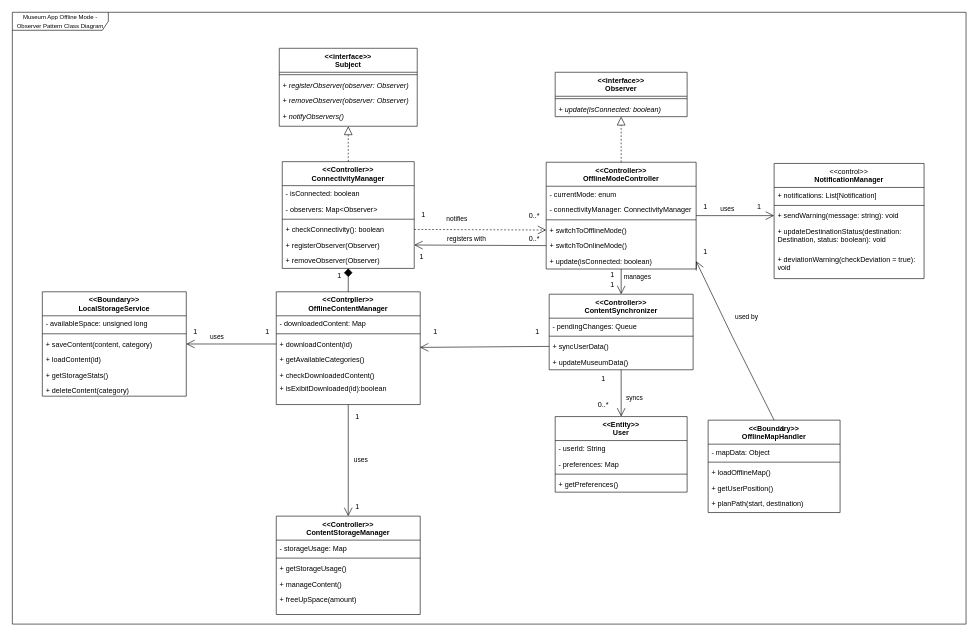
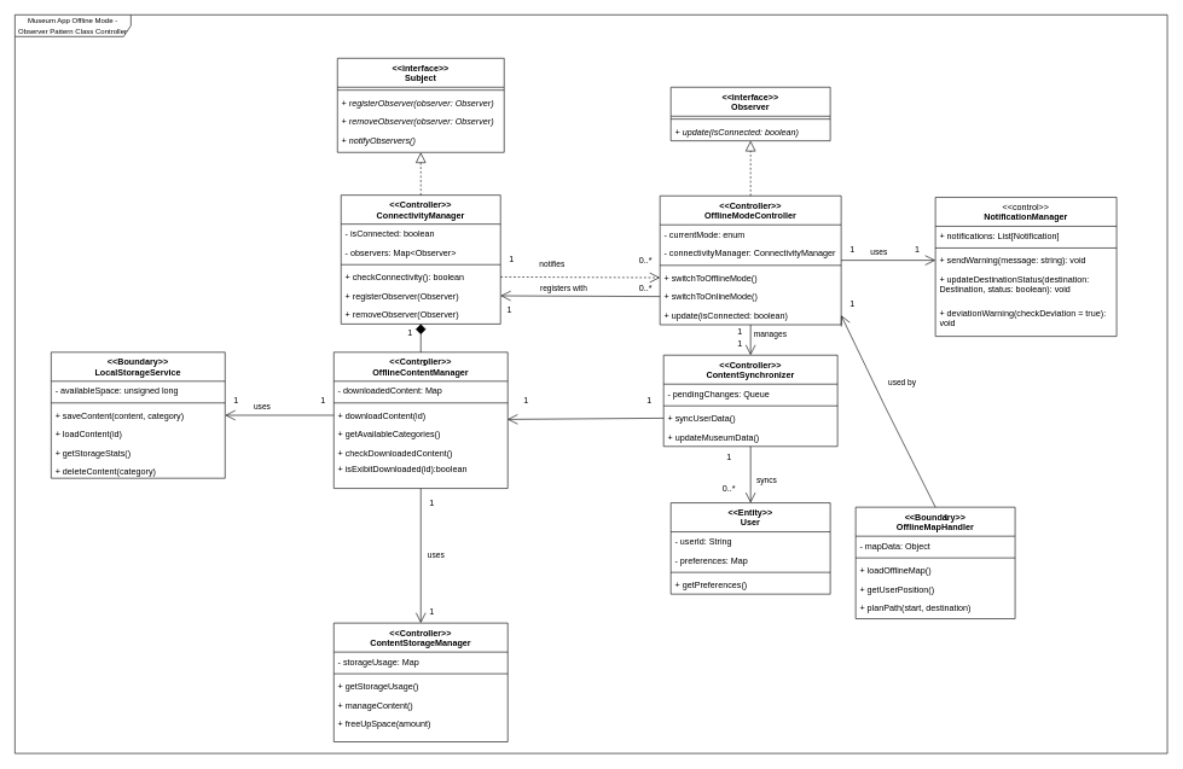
- <mxCell id="106" value="&lt;font style=&quot;font-size: 10px;&quot;&gt;Museum App Offline Mode - Observer Pattern Class Diagram&lt;/font&gt;" style="shape=umlFrame;whiteSpace=wrap;html=1;pointerEvents=0;recursiveResize=0;container=1;collapsible=0;width=160;" vertex="1" parent="1"><mxGeometry x="20" y="20" width="1590" height="1020" as="geometry" /></mxCell>
+ <mxCell id="106" value="&lt;font style=&quot;font-size: 10px;&quot;&gt;Museum App Offline Mode - Observer Pattern Class Controller&lt;/font&gt;" style="shape=umlFrame;whiteSpace=wrap;html=1;pointerEvents=0;recursiveResize=0;container=1;collapsible=0;width=160;" vertex="1" parent="1"><mxGeometry x="20" y="20" width="1590" height="1020" as="geometry" /></mxCell>
